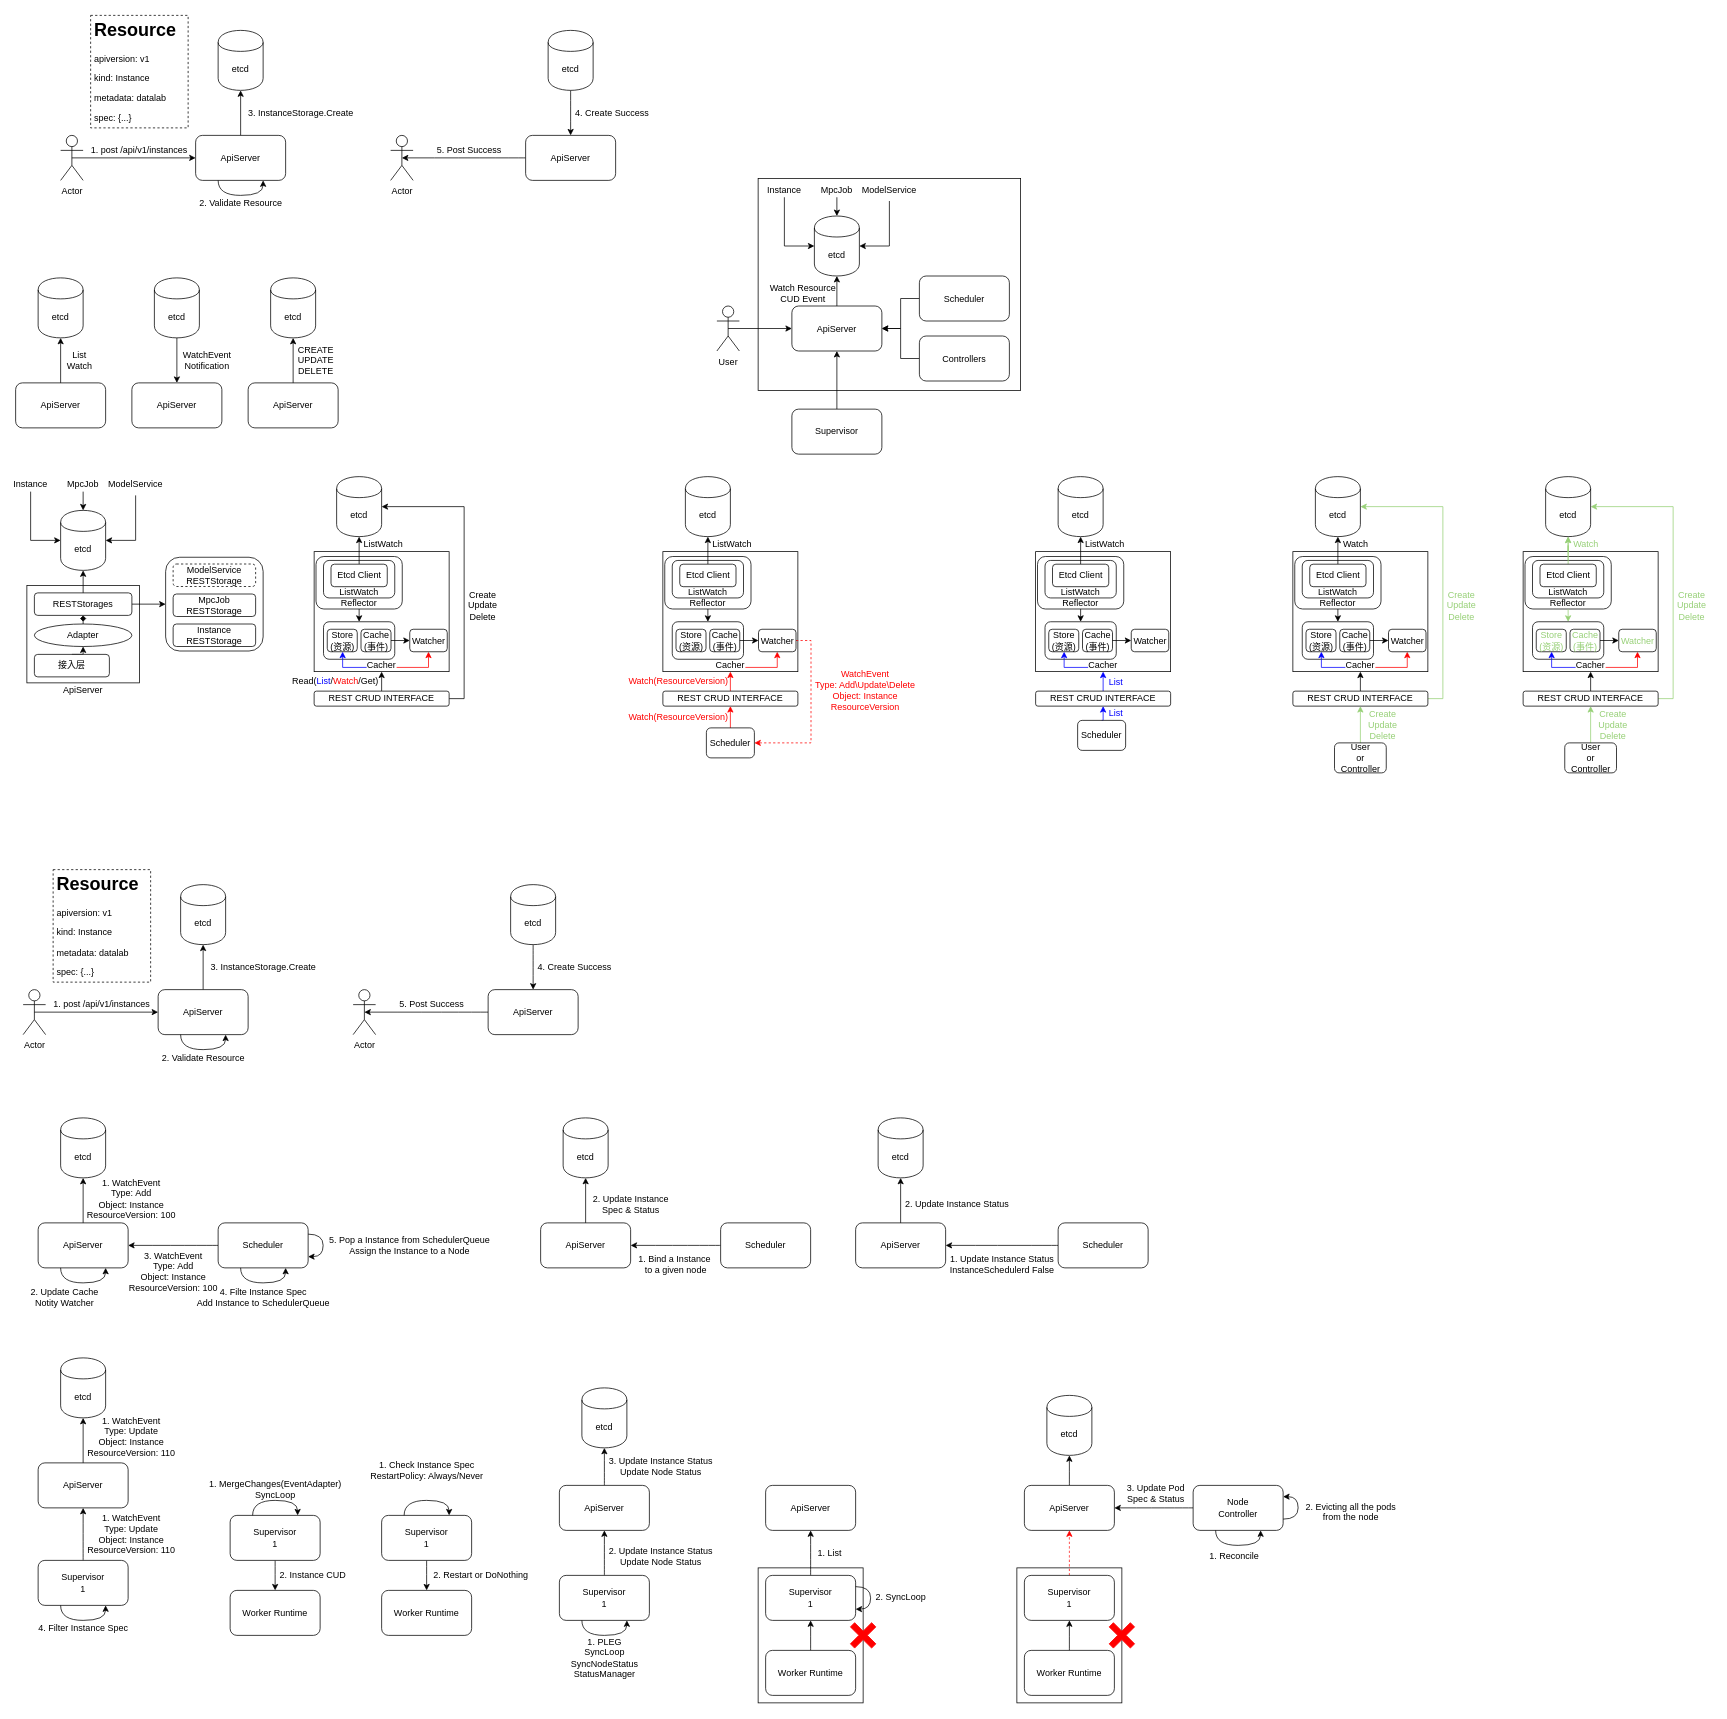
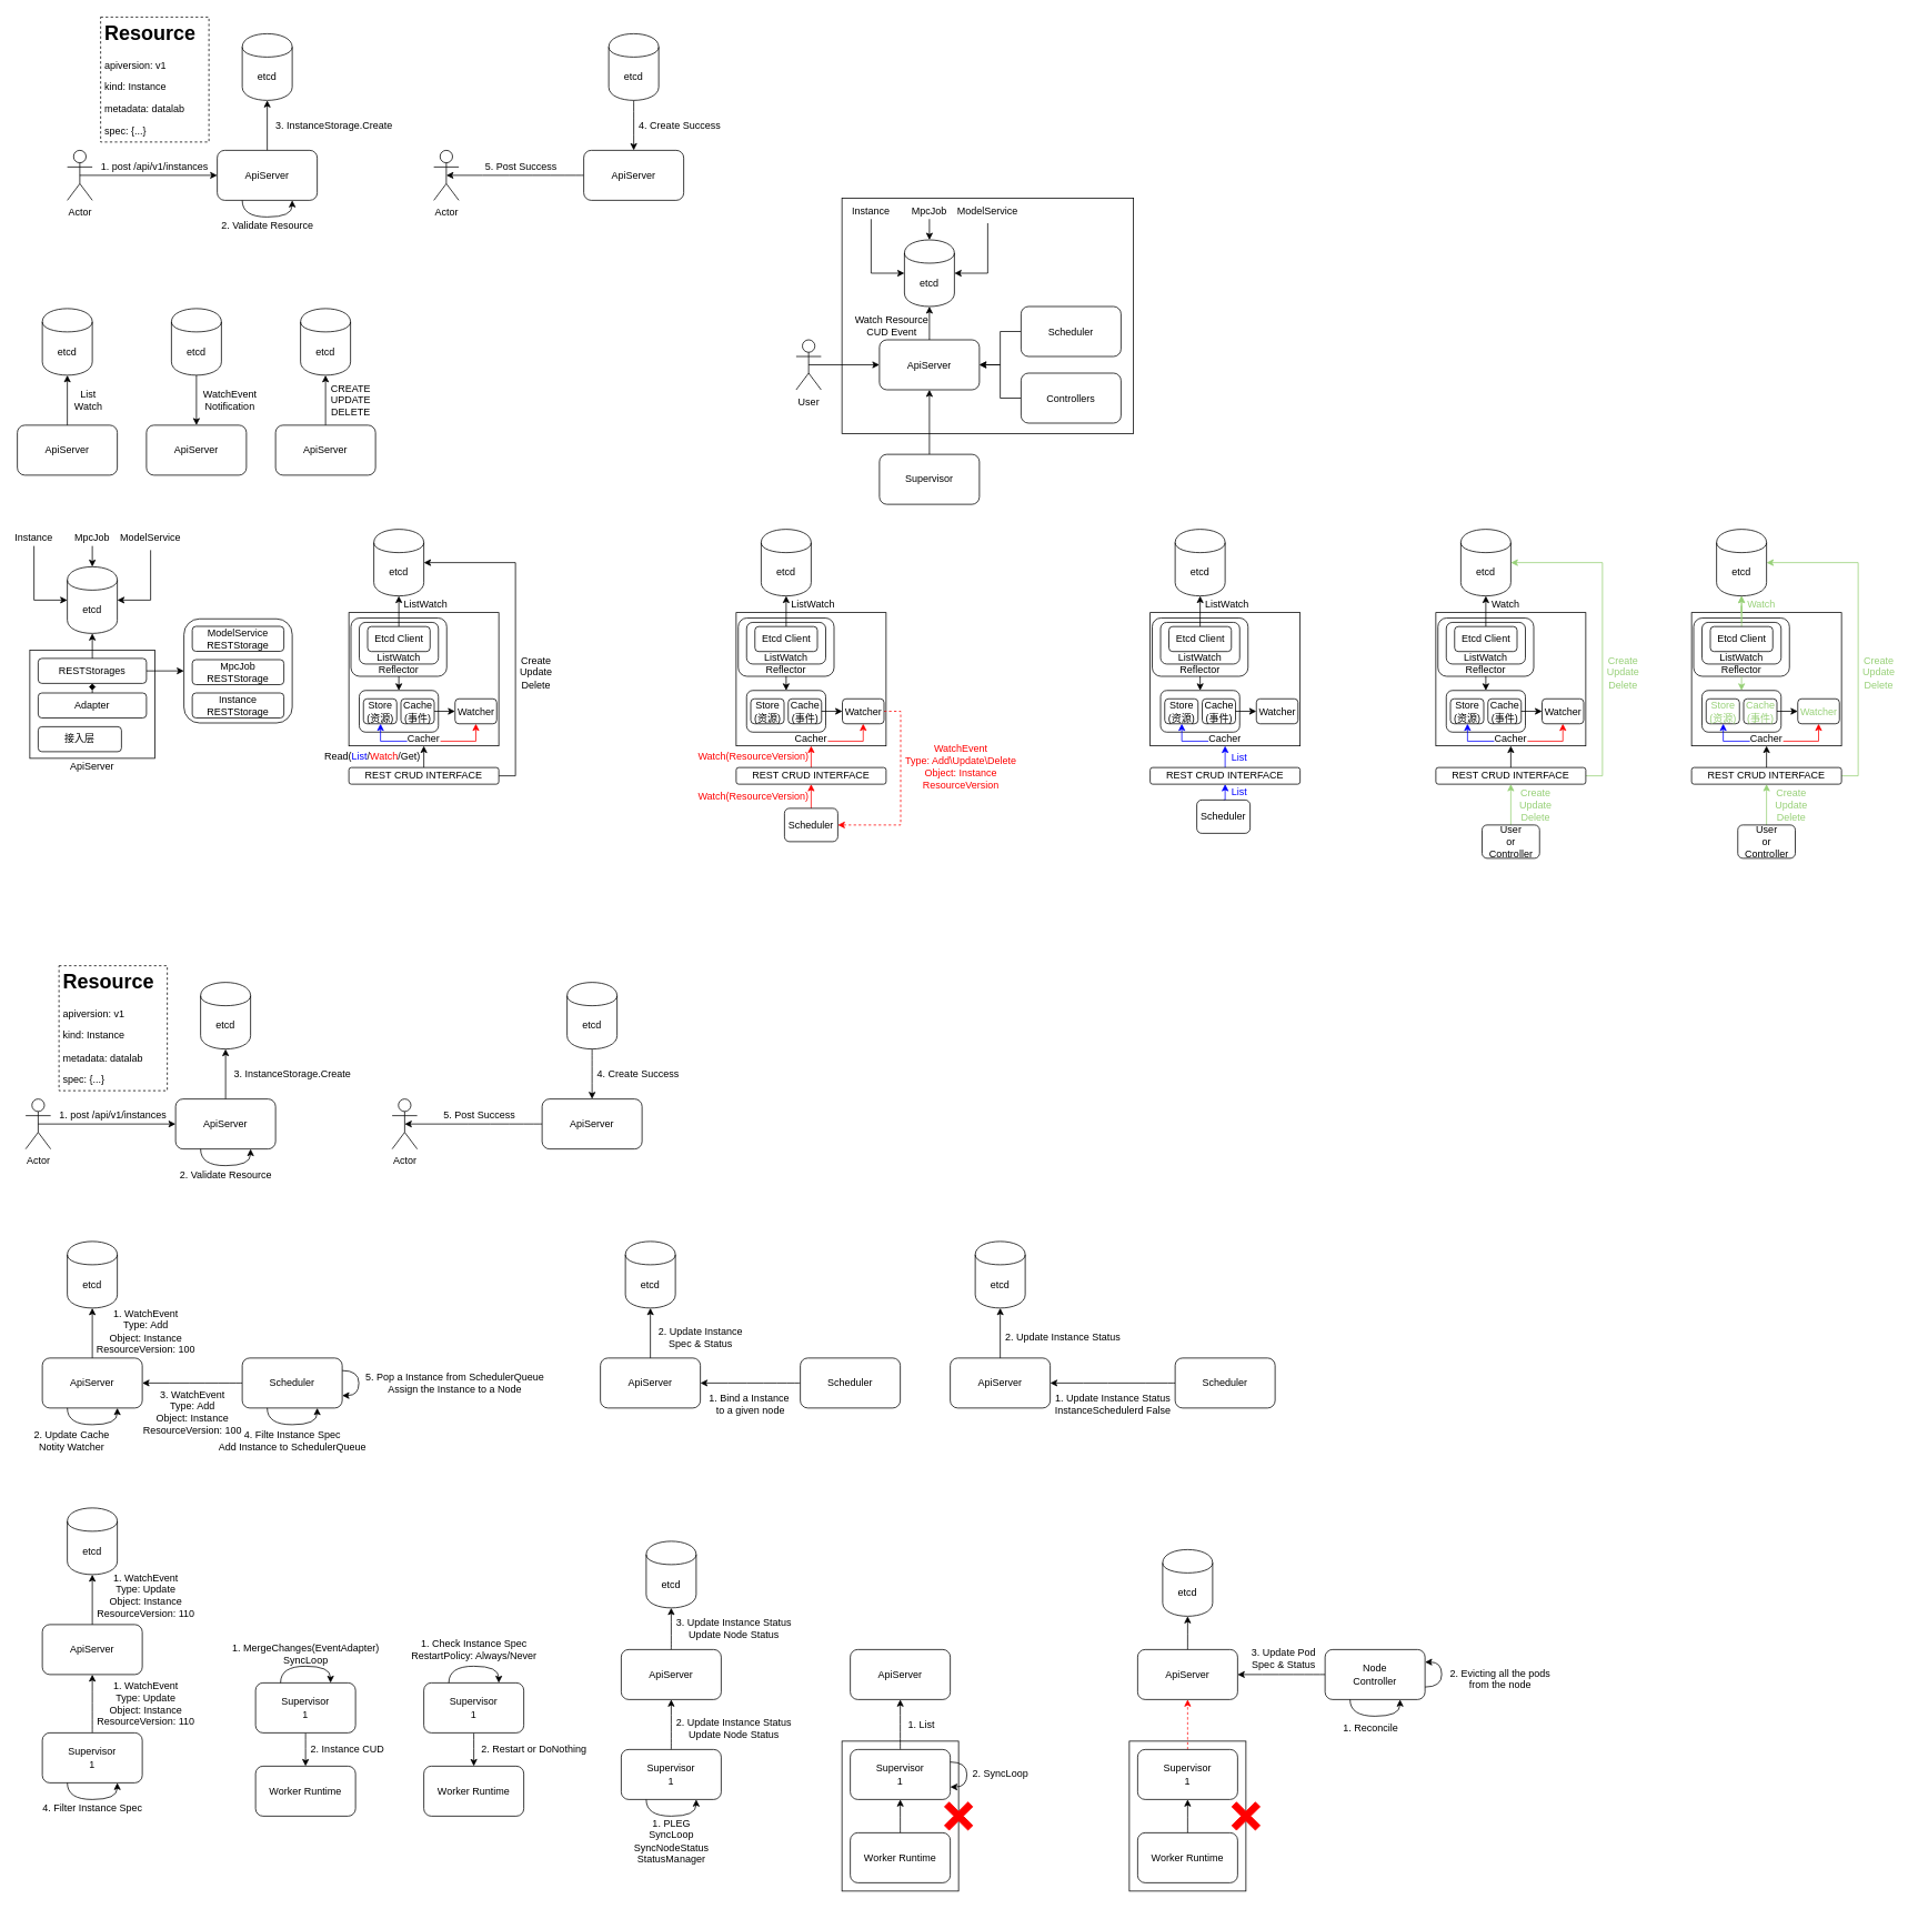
- <mxCell id="63" value="ModelService&lt;br&gt;RESTStorage" style="rounded=1;whiteSpace=wrap;html=1;dashed=1;" vertex="1" parent="1"><mxGeometry x="230" y="751.5" width="110" height="30" as="geometry" /></mxCell>
+ <mxCell id="63" value="ModelService&lt;br&gt;RESTStorage" style="rounded=1;whiteSpace=wrap;html=1;" vertex="1" parent="1"><mxGeometry x="230" y="751.5" width="110" height="30" as="geometry" /></mxCell>
- <mxCell id="213" value="Adapter" style="ellipse;whiteSpace=wrap;html=1;" vertex="1" parent="1"><mxGeometry x="45" y="831.5" width="130" height="30" as="geometry" /></mxCell>
+ <mxCell id="213" value="Adapter" style="rounded=1;whiteSpace=wrap;html=1;" vertex="1" parent="1"><mxGeometry x="45" y="831.5" width="130" height="30" as="geometry" /></mxCell>
- <mxCell id="48" style="edgeStyle=orthogonalEdgeStyle;rounded=0;orthogonalLoop=1;jettySize=auto;html=1;exitX=0.5;exitY=0;exitDx=0;exitDy=0;entryX=0.5;entryY=1;entryDx=0;entryDy=0;endArrow=classic;endFill=1;strokeColor=#000000;fontColor=#000000;" edge="1" parent="1" source="49" target="213"><mxGeometry relative="1" as="geometry" /></mxCell>
- <mxCell id="181" value="1. Check Instance Spec&lt;br&gt;RestartPolicy: Always/Never" style="text;html=1;align=center;verticalAlign=middle;resizable=0;points=[];autosize=1;" vertex="1" parent="1"><mxGeometry x="483" y="1945" width="170" height="30" as="geometry" /></mxCell>
+ <mxCell id="181" value="1. Check Instance Spec&lt;br&gt;RestartPolicy: Always/Never" style="text;html=1;align=center;verticalAlign=middle;resizable=0;points=[];autosize=1;" vertex="1" parent="1"><mxGeometry x="483" y="1965" width="170" height="30" as="geometry" /></mxCell>
